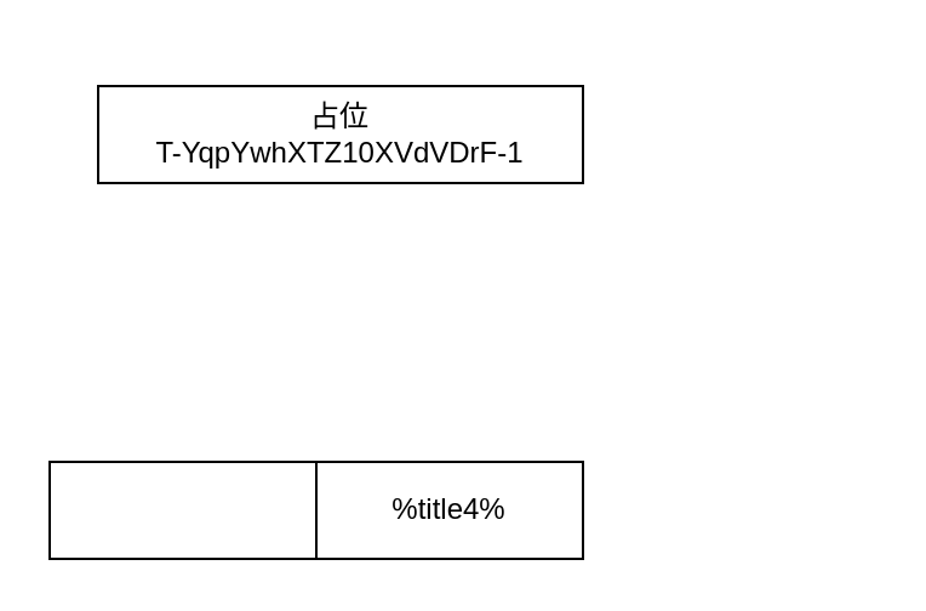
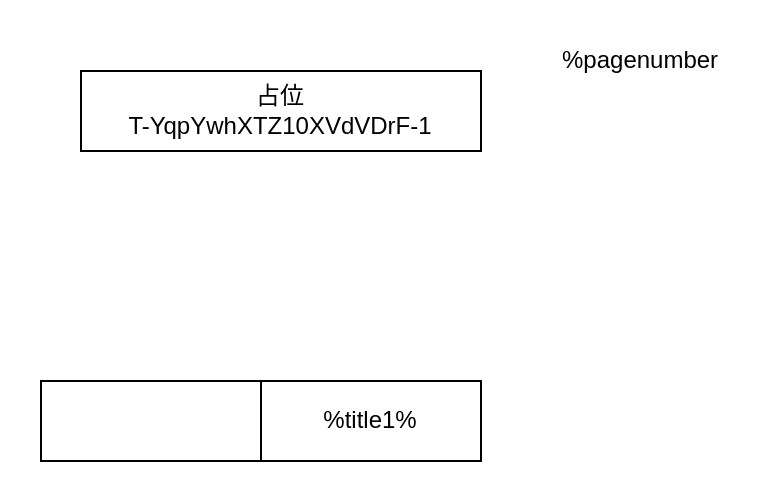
+ <mxCell id="3" value="%pagenumber%" style="text;html=1;strokeColor=none;fillColor=none;align=center;verticalAlign=middle;whiteSpace=wrap;overflow=hidden;" parent="1" vertex="1"><mxGeometry x="280" y="20" width="80" height="20" as="geometry" /></mxCell>
- <mxCell id="4" value="&lt;div&gt;&lt;span&gt;%title4%&lt;/span&gt;&lt;br&gt;&lt;/div&gt;" style="rounded=0;whiteSpace=wrap;html=1;" parent="1" vertex="1"><mxGeometry x="130" y="190" width="110" height="40" as="geometry" /></mxCell>
+ <mxCell id="4" value="&lt;div&gt;&lt;span&gt;%title1%&lt;/span&gt;&lt;br&gt;&lt;/div&gt;" style="rounded=0;whiteSpace=wrap;html=1;" parent="1" vertex="1"><mxGeometry x="130" y="190" width="110" height="40" as="geometry" /></mxCell>
